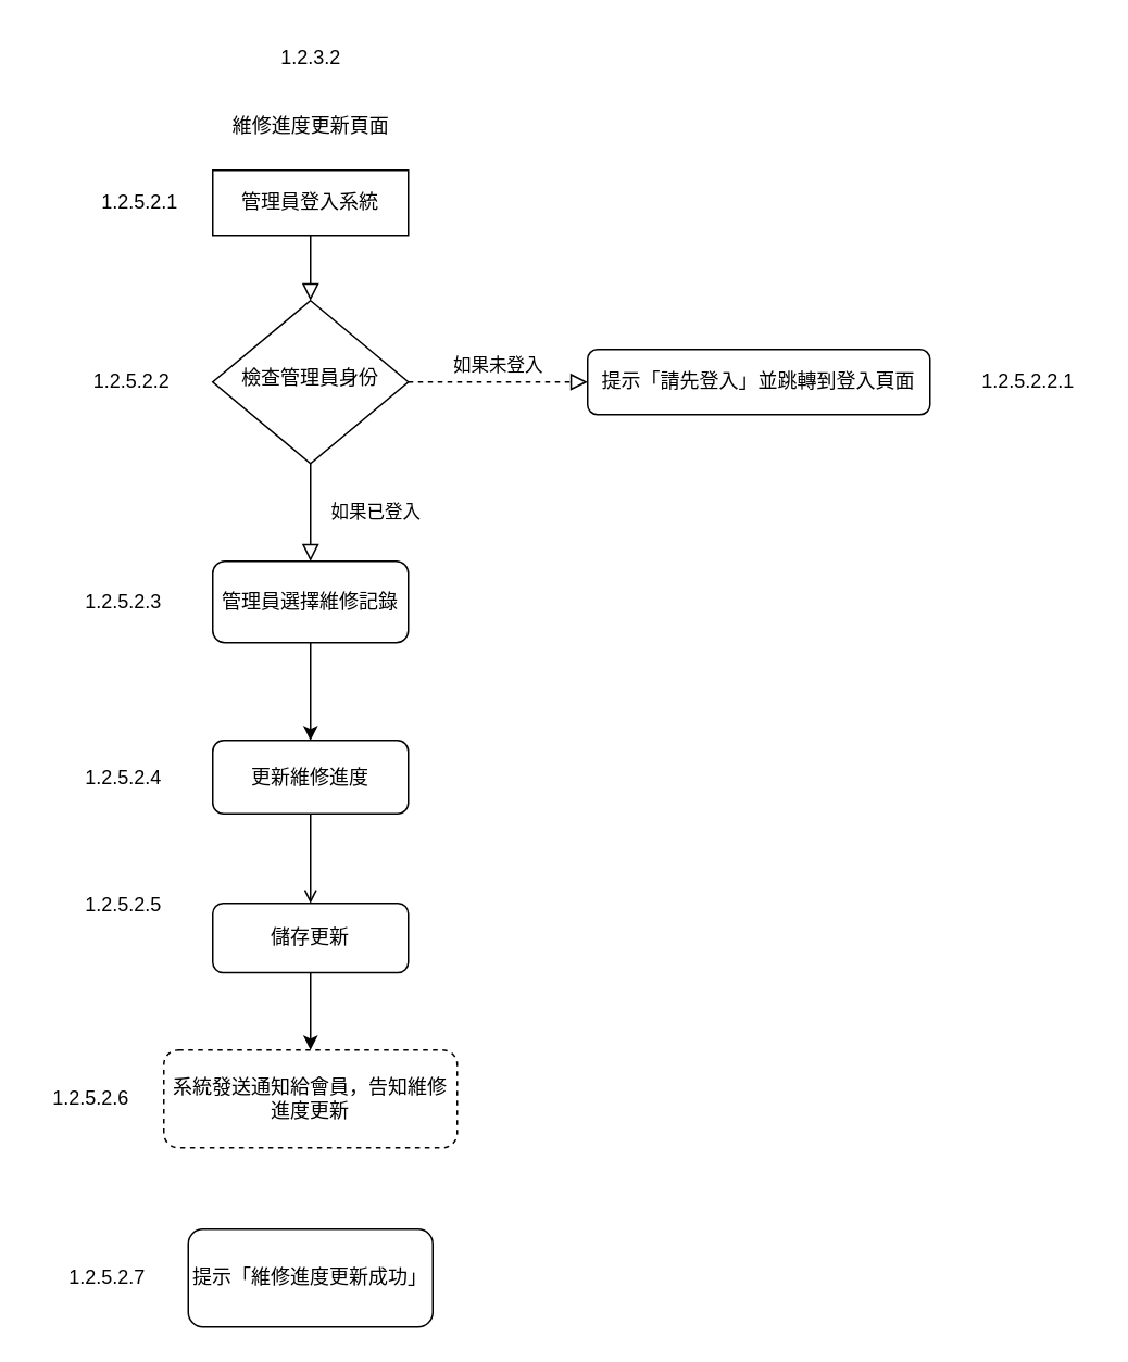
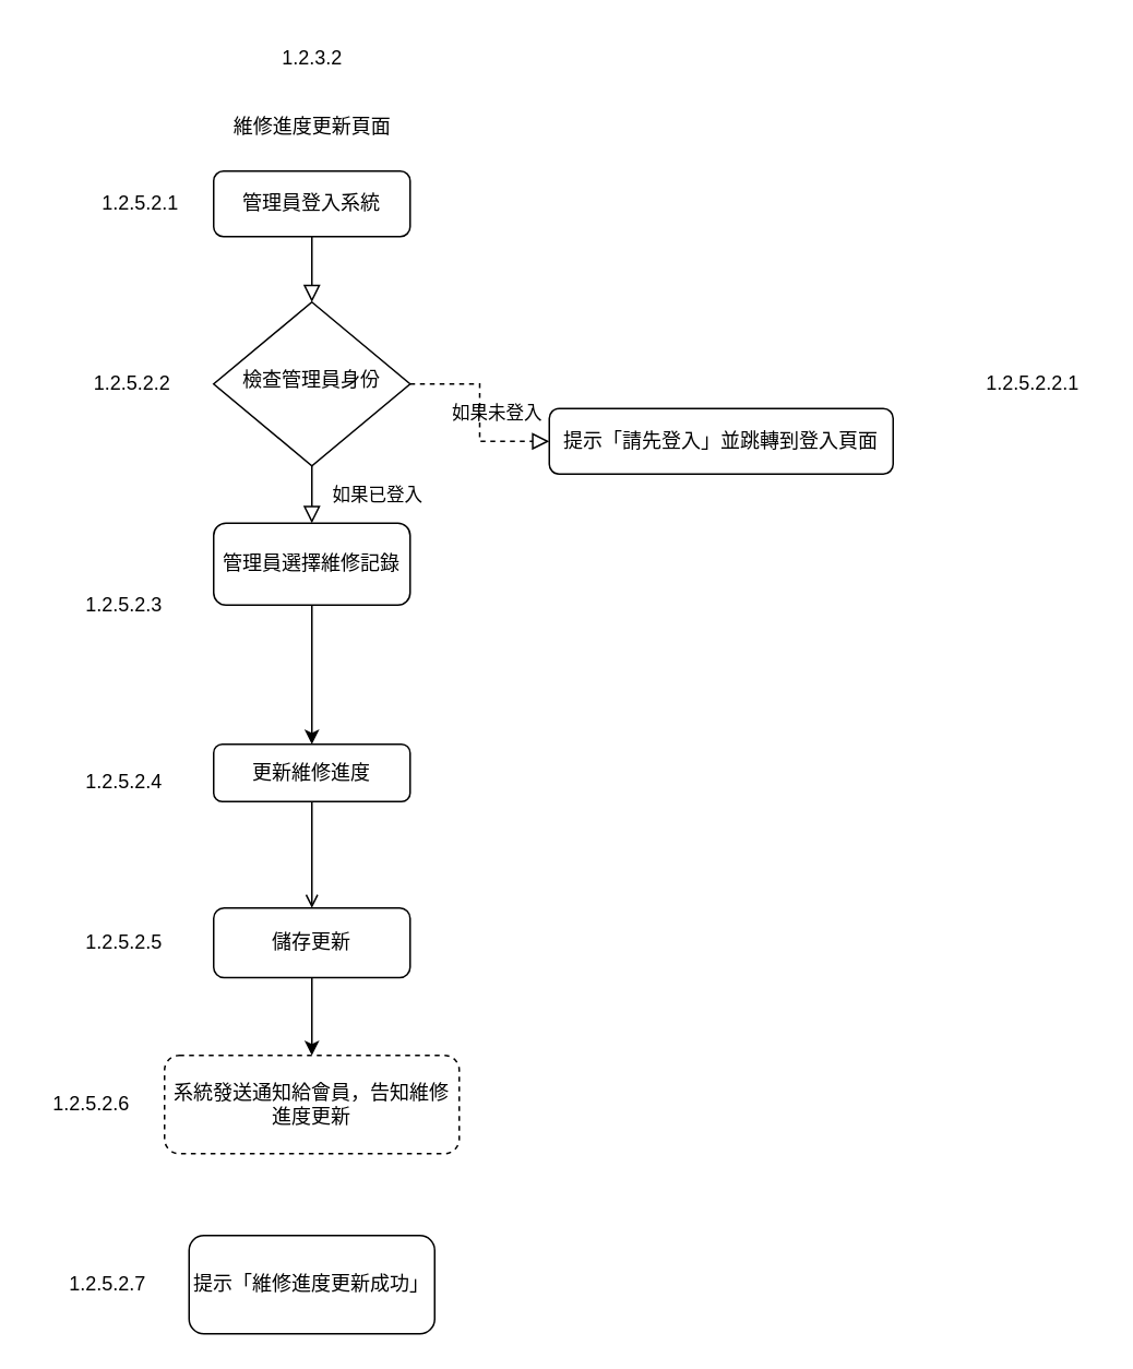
- <mxCell id="4" value="&lt;div&gt;管理員登入系統&lt;/div&gt;" style="whiteSpace=wrap;html=1;fontSize=12;glass=0;strokeWidth=1;shadow=0;rounded=0;" parent="1" vertex="1"><mxGeometry x="130" y="104" width="120" height="40" as="geometry" /></mxCell>
+ <mxCell id="4" value="&lt;div&gt;管理員登入系統&lt;/div&gt;" style="rounded=1;whiteSpace=wrap;html=1;fontSize=12;glass=0;strokeWidth=1;shadow=0;" parent="1" vertex="1"><mxGeometry x="130" y="104" width="120" height="40" as="geometry" /></mxCell>
- <mxCell id="8" value="&lt;div&gt;提示「請先登入」並跳轉到登入頁面&lt;/div&gt;" style="rounded=1;whiteSpace=wrap;html=1;fontSize=12;glass=0;strokeWidth=1;shadow=0;" parent="1" vertex="1"><mxGeometry x="360" y="214" width="210" height="40" as="geometry" /></mxCell>
+ <mxCell id="8" value="&lt;div&gt;提示「請先登入」並跳轉到登入頁面&lt;/div&gt;" style="rounded=1;whiteSpace=wrap;html=1;fontSize=12;glass=0;strokeWidth=1;shadow=0;" parent="1" vertex="1"><mxGeometry x="335" y="249" width="210" height="40" as="geometry" /></mxCell>
- <mxCell id="10" value="&lt;div&gt;管理員選擇維修記錄&lt;/div&gt;" style="rounded=1;whiteSpace=wrap;html=1;" parent="1" vertex="1"><mxGeometry x="130" y="344" width="120" height="50" as="geometry" /></mxCell>
+ <mxCell id="10" value="&lt;div&gt;管理員選擇維修記錄&lt;/div&gt;" style="rounded=1;whiteSpace=wrap;html=1;" parent="1" vertex="1"><mxGeometry x="130" y="319" width="120" height="50" as="geometry" /></mxCell>
- <mxCell id="12" value="&lt;div&gt;更新維修進度&lt;/div&gt;" style="rounded=1;whiteSpace=wrap;html=1;" parent="1" vertex="1"><mxGeometry x="130" y="454" width="120" height="45" as="geometry" /></mxCell>
+ <mxCell id="12" value="&lt;div&gt;更新維修進度&lt;/div&gt;" style="rounded=1;whiteSpace=wrap;html=1;" parent="1" vertex="1"><mxGeometry x="130" y="454" width="120" height="35" as="geometry" /></mxCell>
- <mxCell id="23" value="1.2.5.2.5" style="text;html=1;align=center;verticalAlign=middle;resizable=0;points=[];autosize=1;strokeColor=none;fillColor=none;" vertex="1" parent="1"><mxGeometry x="40" y="540.25" width="70" height="30" as="geometry" /></mxCell>
+ <mxCell id="23" value="1.2.5.2.5" style="text;html=1;align=center;verticalAlign=middle;resizable=0;points=[];autosize=1;strokeColor=none;fillColor=none;" vertex="1" parent="1"><mxGeometry x="40" y="560.25" width="70" height="30" as="geometry" /></mxCell>
